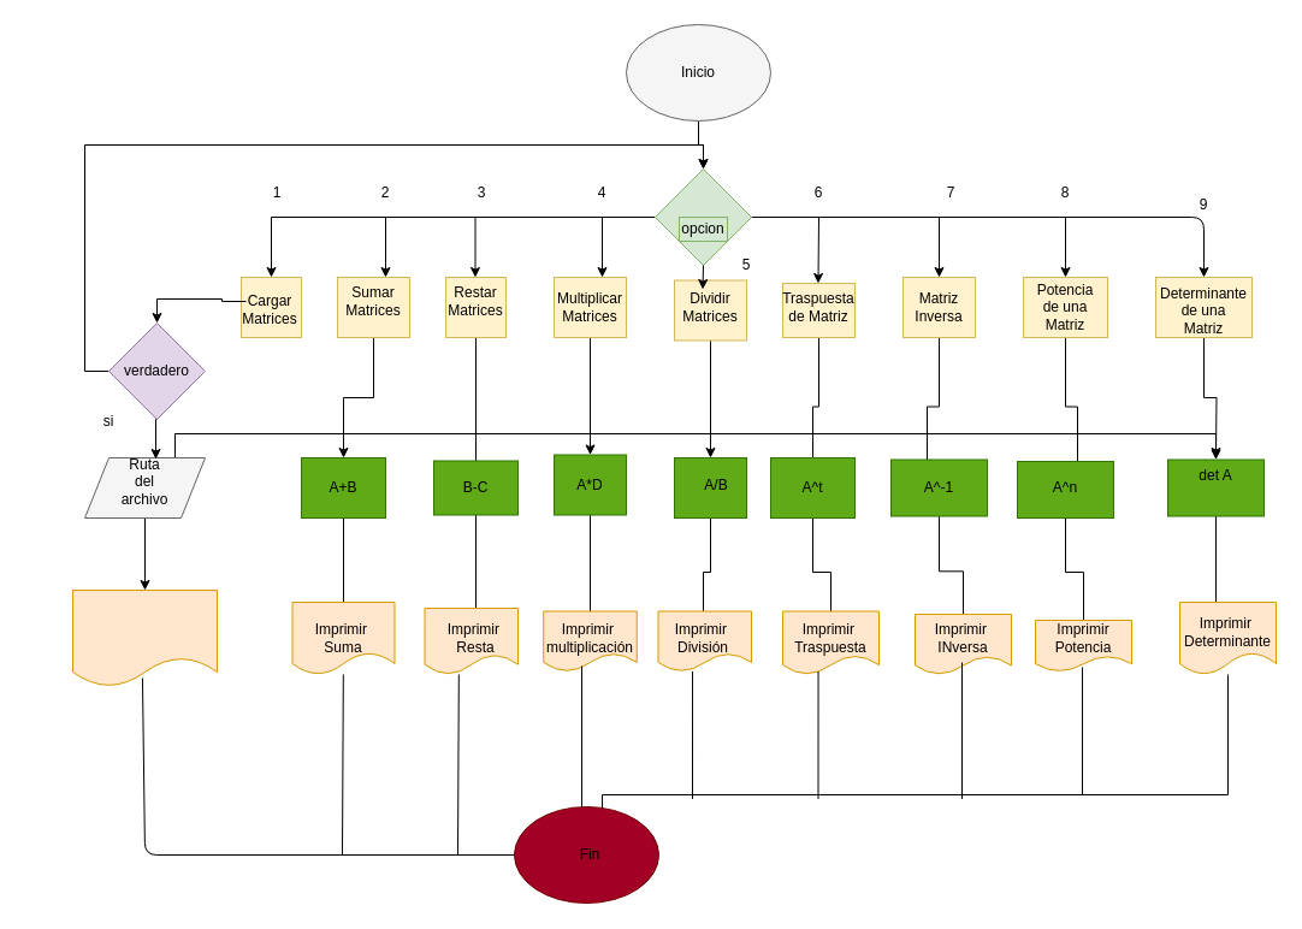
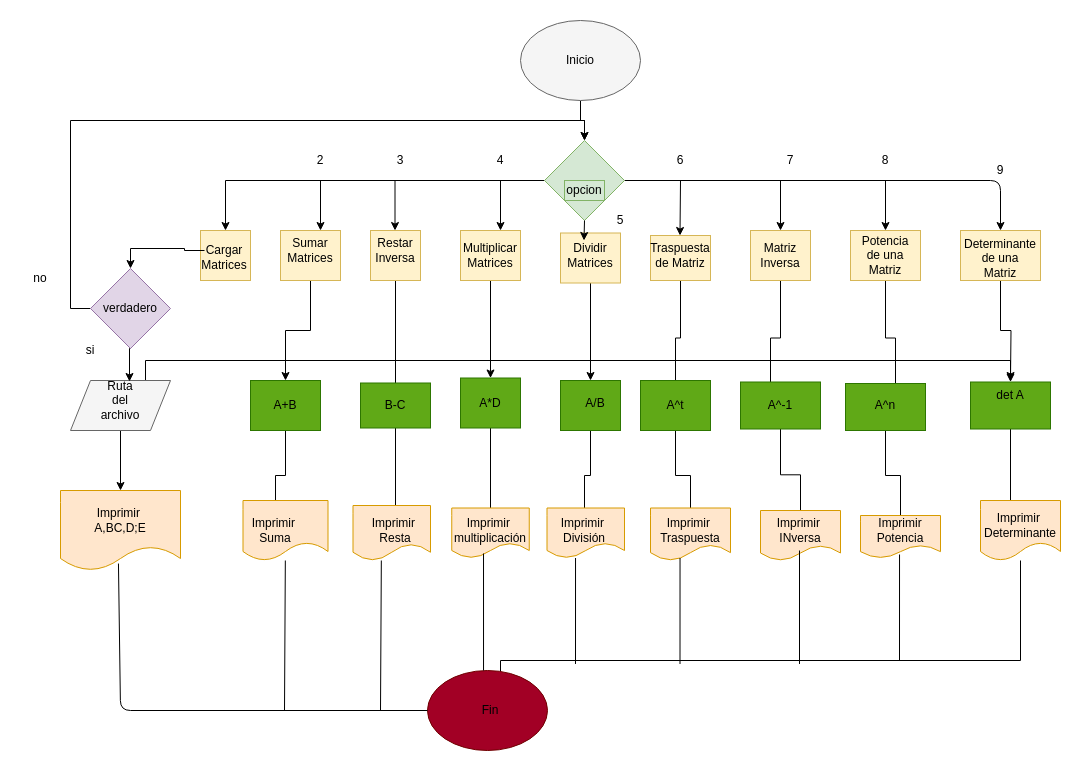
- <mxCell id="39" value="1" style="text;html=1;strokeColor=none;fillColor=none;align=center;verticalAlign=middle;whiteSpace=wrap;rounded=0;" parent="1" vertex="1"><mxGeometry x="210" y="150" width="40" height="20" as="geometry" /></mxCell>
- <mxCell id="27" value="&lt;font style=&quot;vertical-align: inherit&quot;&gt;&lt;font style=&quot;vertical-align: inherit&quot;&gt;Restar Matrices&lt;/font&gt;&lt;/font&gt;" style="text;html=1;strokeColor=none;fillColor=none;align=center;verticalAlign=middle;whiteSpace=wrap;rounded=0;" parent="1" vertex="1"><mxGeometry x="375" y="240" width="40" height="20" as="geometry" /></mxCell>
+ <mxCell id="27" value="&lt;font style=&quot;vertical-align: inherit&quot;&gt;&lt;font style=&quot;vertical-align: inherit&quot;&gt;Restar Inversa&lt;/font&gt;&lt;/font&gt;" style="text;html=1;strokeColor=none;fillColor=none;align=center;verticalAlign=middle;whiteSpace=wrap;rounded=0;" parent="1" vertex="1"><mxGeometry x="375" y="240" width="40" height="20" as="geometry" /></mxCell>
+ <mxCell id="61" value="no" style="text;html=1;strokeColor=none;fillColor=none;align=center;verticalAlign=middle;whiteSpace=wrap;rounded=0;" parent="1" vertex="1"><mxGeometry x="20" y="268" width="40" height="20" as="geometry" /></mxCell>
+ <mxCell id="63" value="&lt;font style=&quot;vertical-align: inherit&quot;&gt;&lt;font style=&quot;vertical-align: inherit&quot;&gt;Imprimir&amp;nbsp;&lt;br&gt;A,BC,D;E&lt;br&gt;&lt;/font&gt;&lt;/font&gt;" style="text;html=1;strokeColor=none;fillColor=none;align=center;verticalAlign=middle;whiteSpace=wrap;rounded=0;" vertex="1" parent="1"><mxGeometry x="100" y="510" width="40" height="20" as="geometry" /></mxCell>
- <mxCell id="97" value="Imprimir&amp;nbsp;&lt;br&gt;Suma" style="text;html=1;strokeColor=none;fillColor=none;align=center;verticalAlign=middle;whiteSpace=wrap;rounded=0;" vertex="1" parent="1"><mxGeometry x="265" y="520" width="40" height="20" as="geometry" /></mxCell>
+ <mxCell id="97" value="Imprimir&amp;nbsp;&lt;br&gt;Suma" style="text;html=1;strokeColor=none;fillColor=none;align=center;verticalAlign=middle;whiteSpace=wrap;rounded=0;" vertex="1" parent="1"><mxGeometry x="255" y="520" width="40" height="20" as="geometry" /></mxCell>
